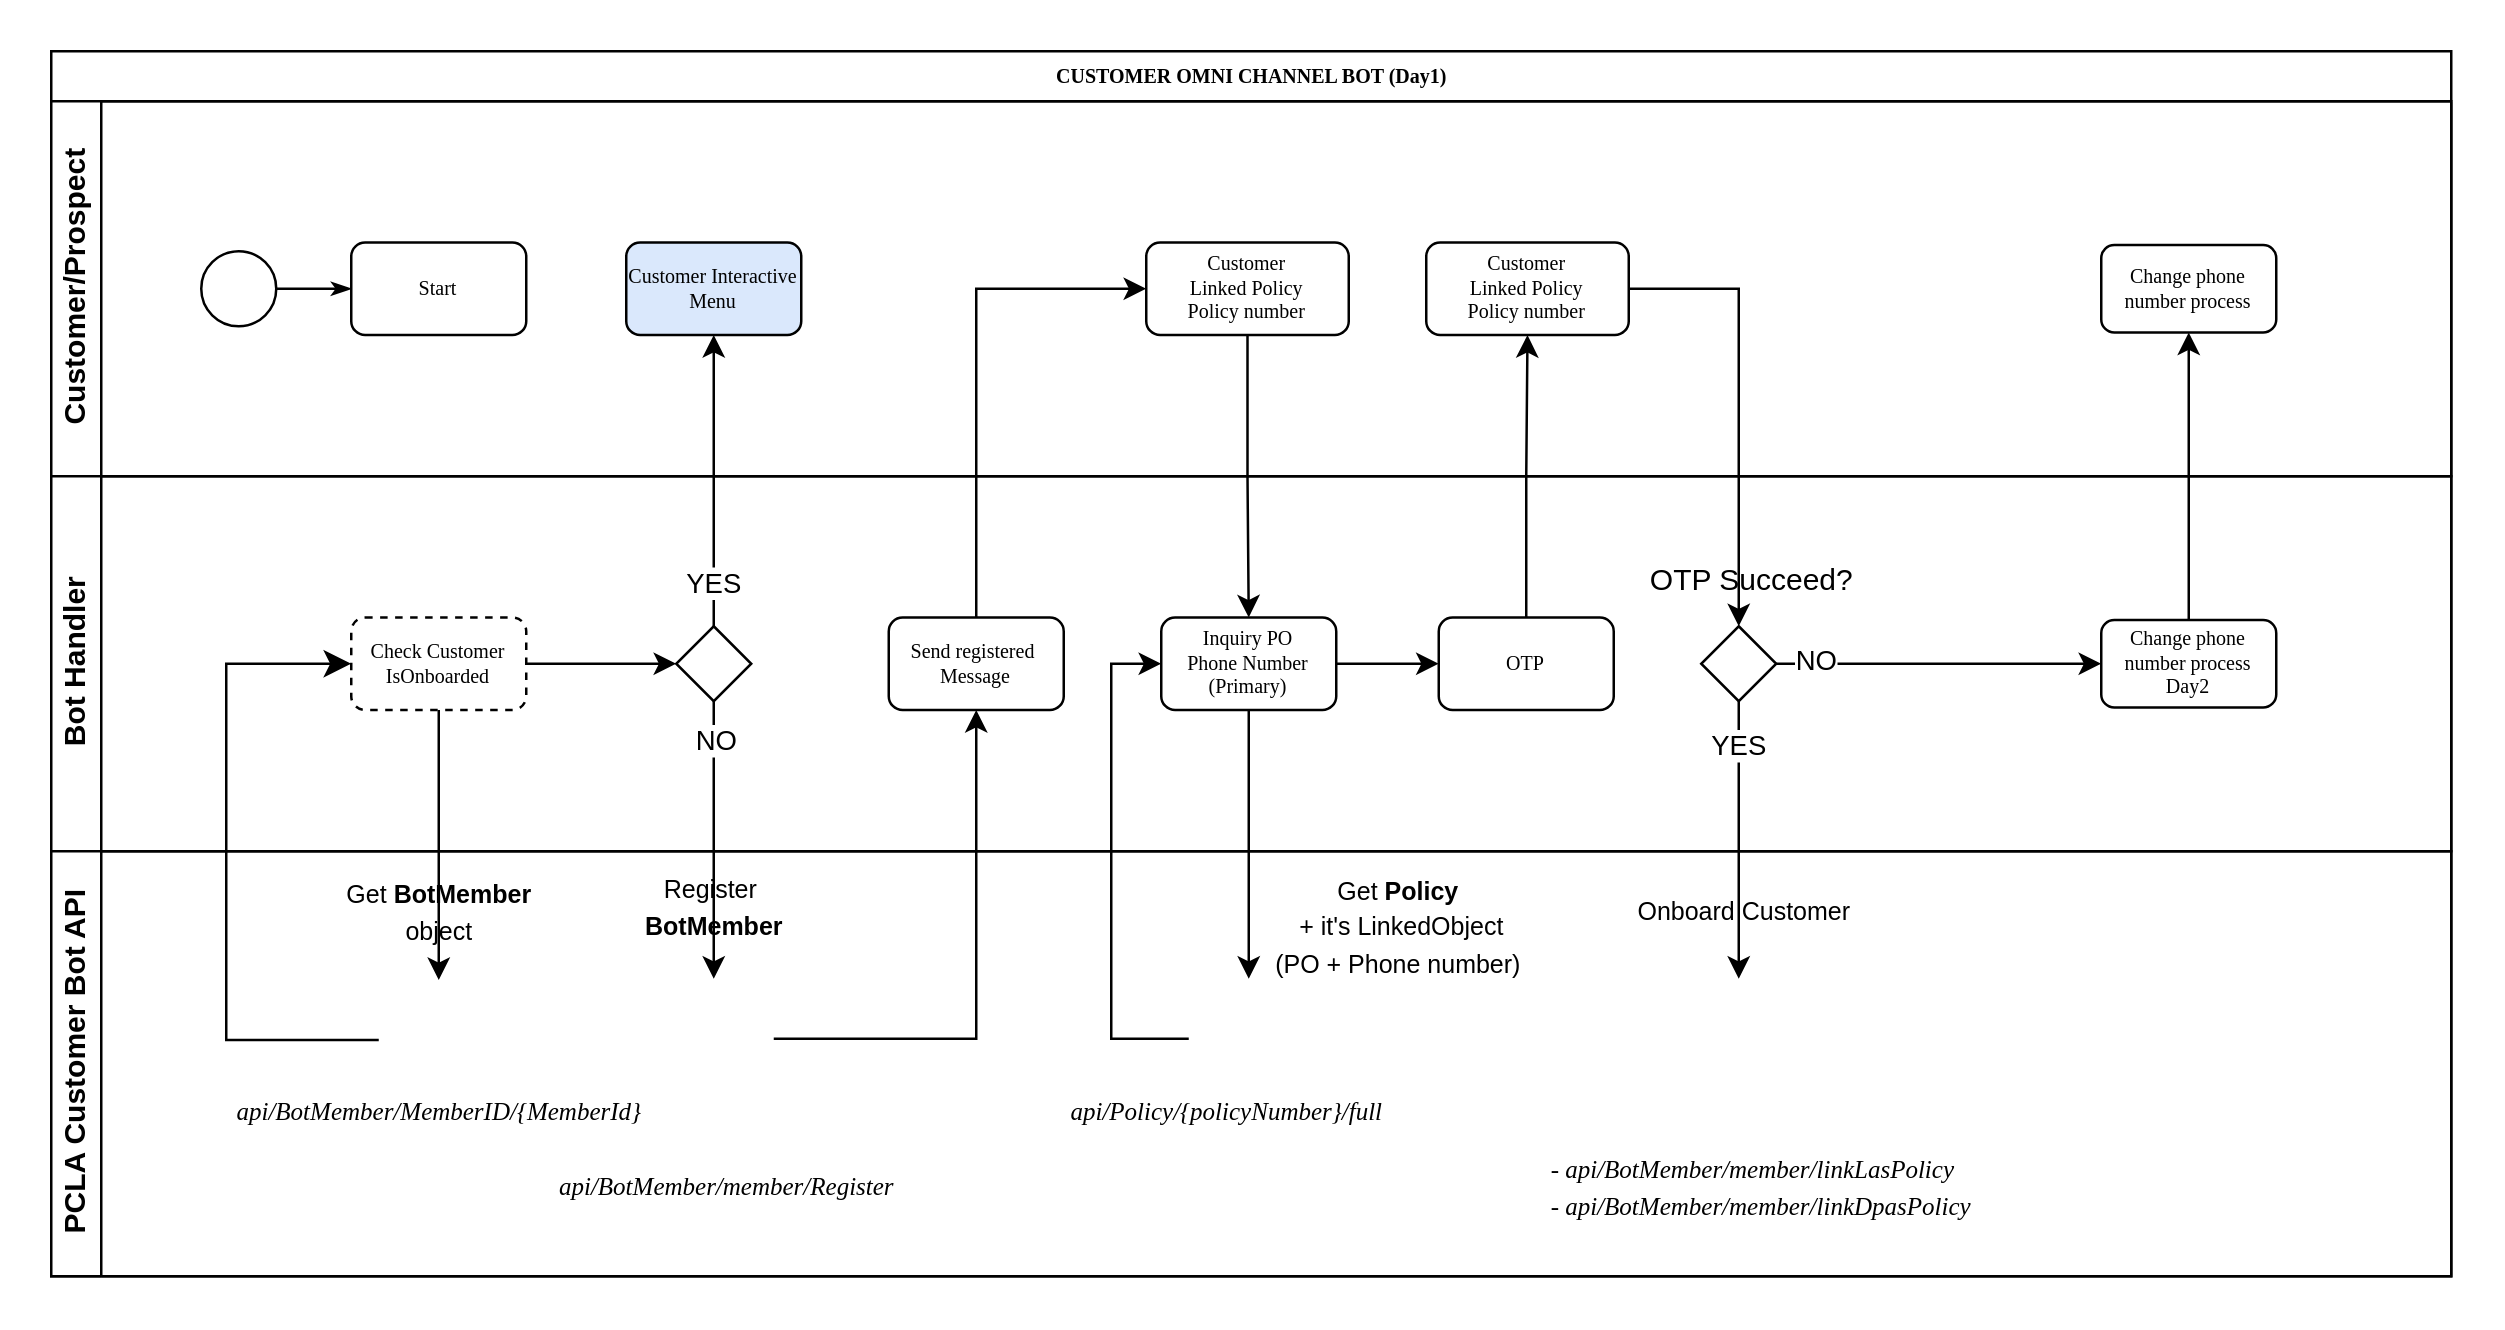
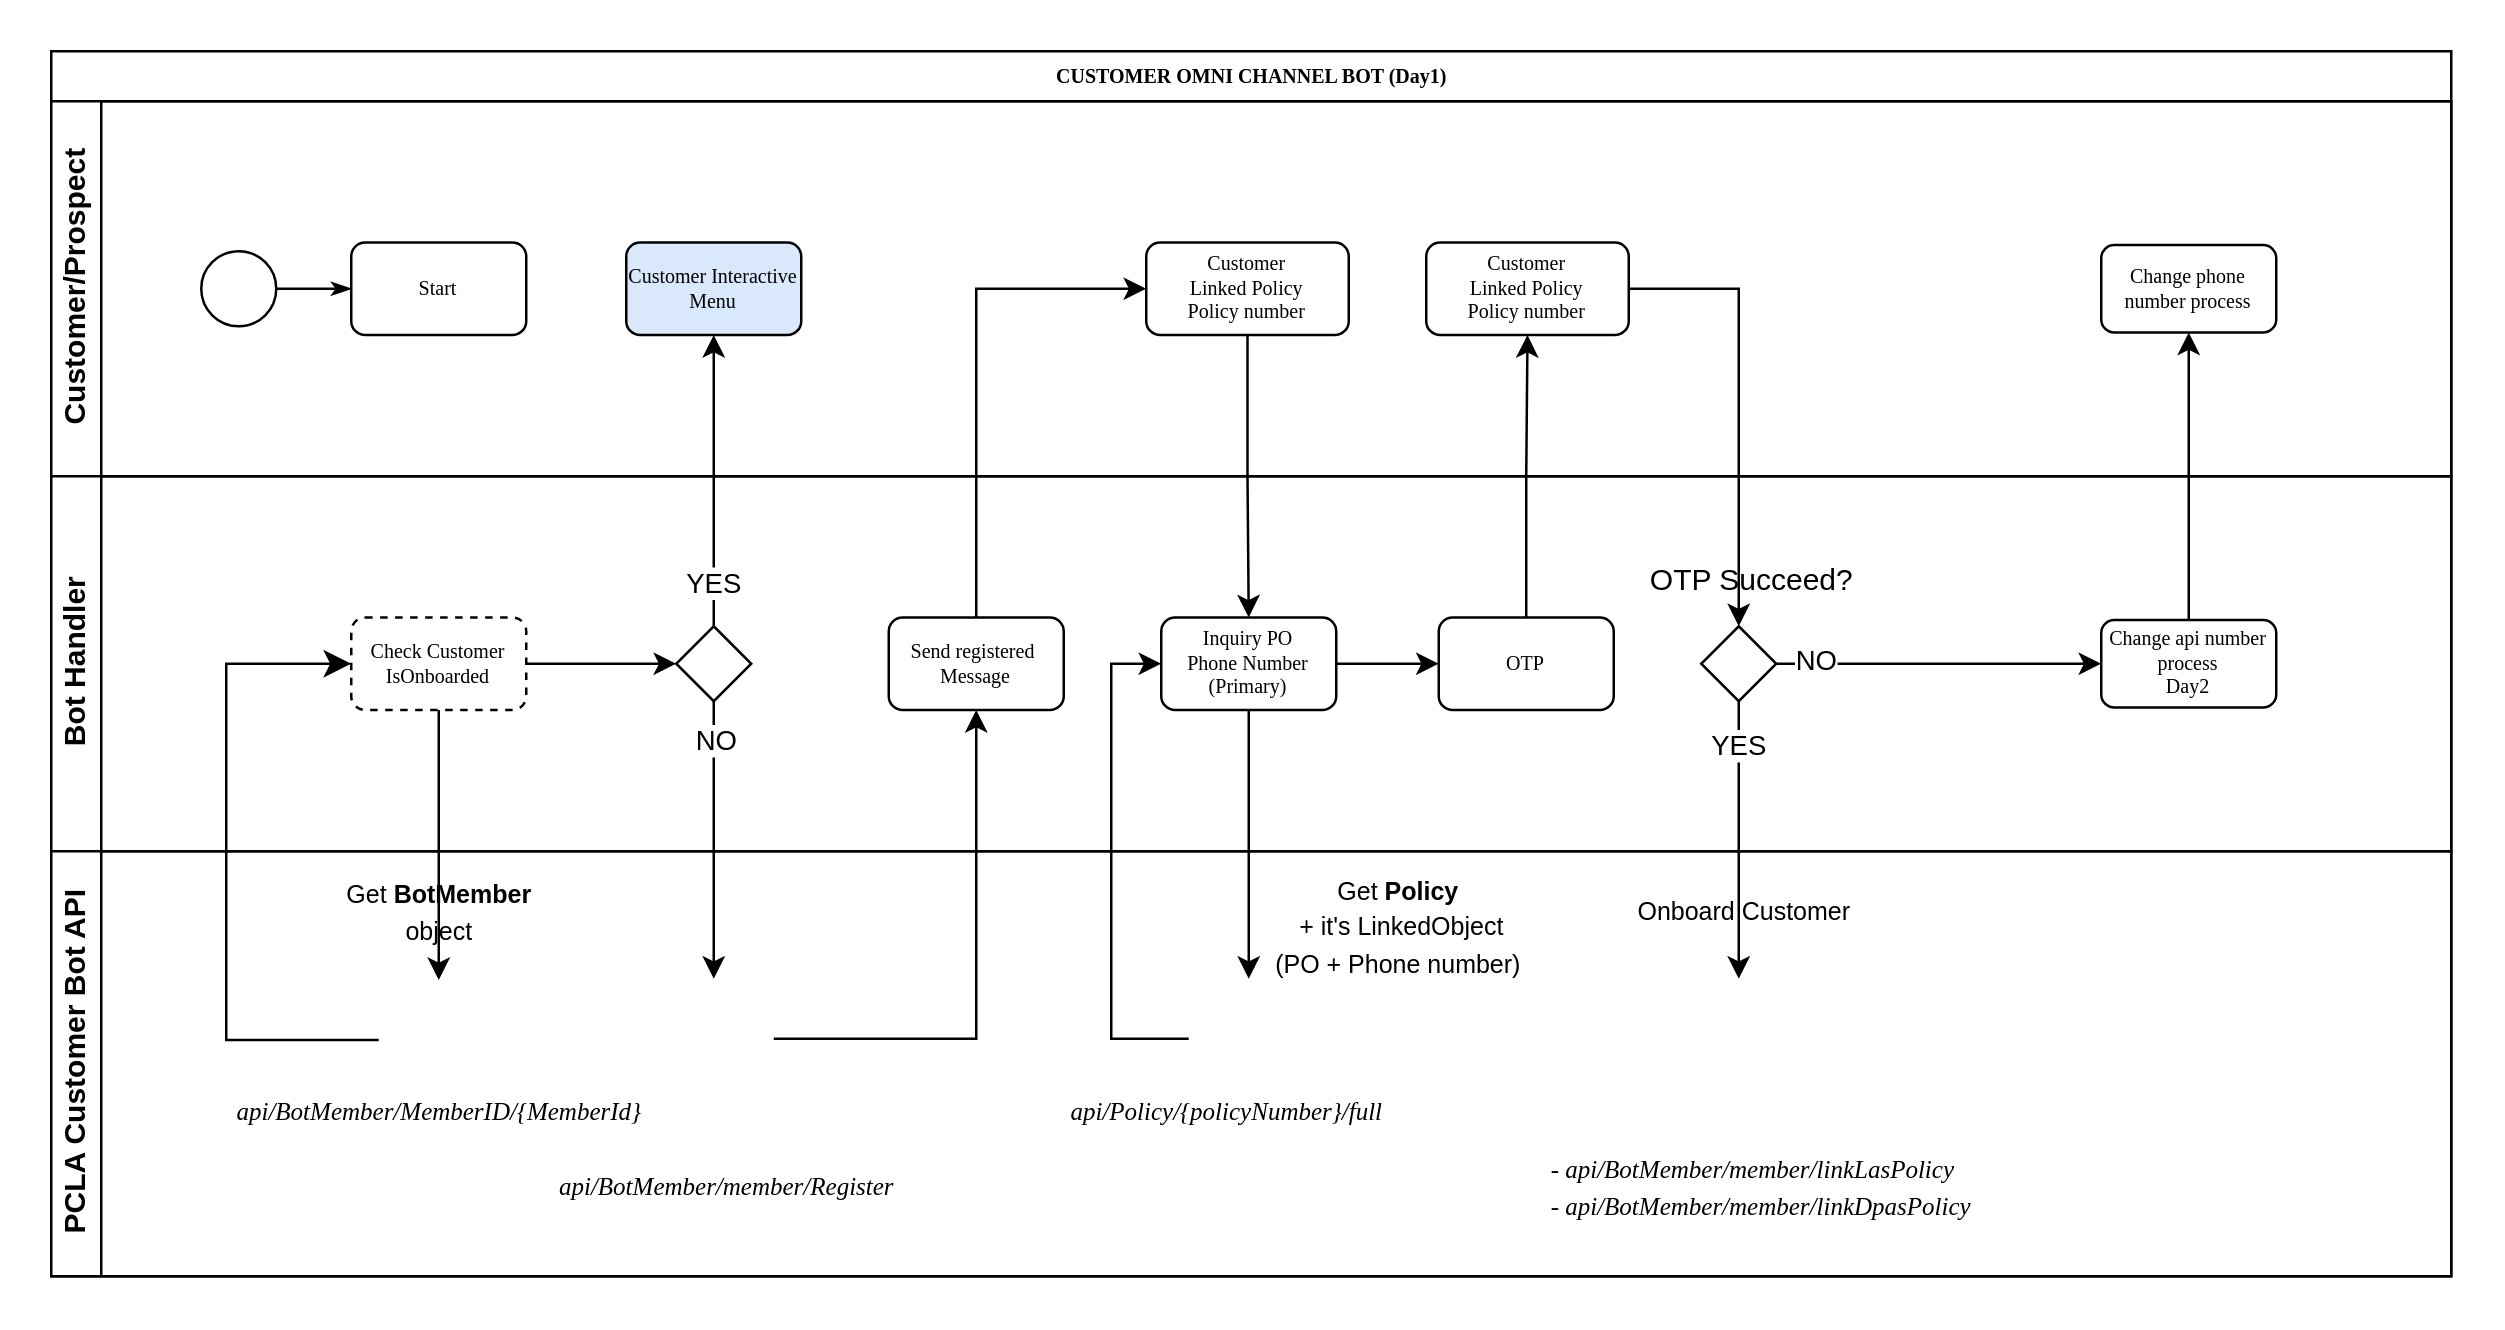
- <mxCell id="37" value="Change phone number process&lt;br&gt;Day2" style="whiteSpace=wrap;html=1;fontSize=8;fontFamily=Verdana;strokeWidth=1;rounded=1;shadow=0;labelBackgroundColor=none;" vertex="1" parent="25"><mxGeometry x="820" y="57.5" width="70" height="35" as="geometry" /></mxCell>
+ <mxCell id="37" value="Change api number process&lt;br&gt;Day2" style="whiteSpace=wrap;html=1;fontSize=8;fontFamily=Verdana;strokeWidth=1;rounded=1;shadow=0;labelBackgroundColor=none;" vertex="1" parent="25"><mxGeometry x="820" y="57.5" width="70" height="35" as="geometry" /></mxCell>
- <mxCell id="49" value="&lt;font style=&quot;font-size: 10px;&quot;&gt;Register&amp;nbsp;&lt;br&gt;&lt;b&gt;BotMember&lt;/b&gt;&lt;br&gt;&lt;/font&gt;" style="text;html=1;align=center;verticalAlign=middle;resizable=0;points=[];autosize=1;strokeColor=none;fillColor=none;" vertex="1" parent="39"><mxGeometry x="225" y="2" width="80" height="40" as="geometry" /></mxCell>
